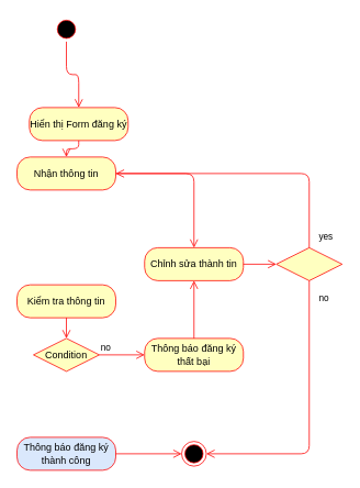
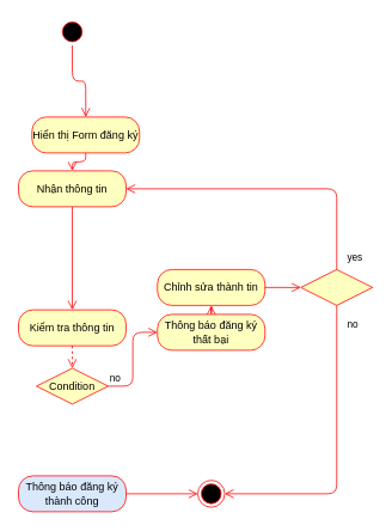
- <mxCell id="10" value="" style="edgeStyle=orthogonalEdgeStyle;html=1;verticalAlign=bottom;endArrow=open;endSize=8;strokeColor=#ff0000;" edge="1" source="9" parent="1" target="20"><mxGeometry relative="1" as="geometry"><mxPoint x="80" y="240" as="targetPoint" /></mxGeometry></mxCell>
+ <mxCell id="10" value="" style="edgeStyle=orthogonalEdgeStyle;html=1;verticalAlign=bottom;endArrow=open;endSize=8;strokeColor=#ff0000;entryX=0.5;entryY=0;entryDx=0;entryDy=0;" edge="1" source="9" parent="1" target="11"><mxGeometry relative="1" as="geometry"><mxPoint x="80" y="240" as="targetPoint" /></mxGeometry></mxCell>
- <mxCell id="12" value="" style="edgeStyle=orthogonalEdgeStyle;html=1;verticalAlign=bottom;endArrow=open;endSize=8;strokeColor=#ff0000;entryX=0.5;entryY=0;entryDx=0;entryDy=0;" edge="1" source="11" parent="1" target="6"><mxGeometry relative="1" as="geometry"><mxPoint x="365" y="210" as="targetPoint" /></mxGeometry></mxCell>
+ <mxCell id="12" value="" style="edgeStyle=orthogonalEdgeStyle;html=1;verticalAlign=bottom;endArrow=open;endSize=8;strokeColor=#ff0000;entryX=0.5;entryY=0;entryDx=0;entryDy=0;dashed=1;" edge="1" source="11" parent="1" target="6"><mxGeometry relative="1" as="geometry"><mxPoint x="365" y="210" as="targetPoint" /></mxGeometry></mxCell>
- <mxCell id="15" value="Thông báo đăng ký thất bại" style="rounded=1;whiteSpace=wrap;html=1;arcSize=40;fontColor=#000000;fillColor=#ffffc0;strokeColor=#ff0000;" vertex="1" parent="1"><mxGeometry x="175" y="410" width="120" height="40" as="geometry" /></mxCell>
+ <mxCell id="15" value="Thông báo đăng ký thất bại" style="rounded=1;whiteSpace=wrap;html=1;arcSize=40;fontColor=#000000;fillColor=#ffffc0;strokeColor=#ff0000;" vertex="1" parent="1"><mxGeometry x="175" y="350" width="120" height="40" as="geometry" /></mxCell>
